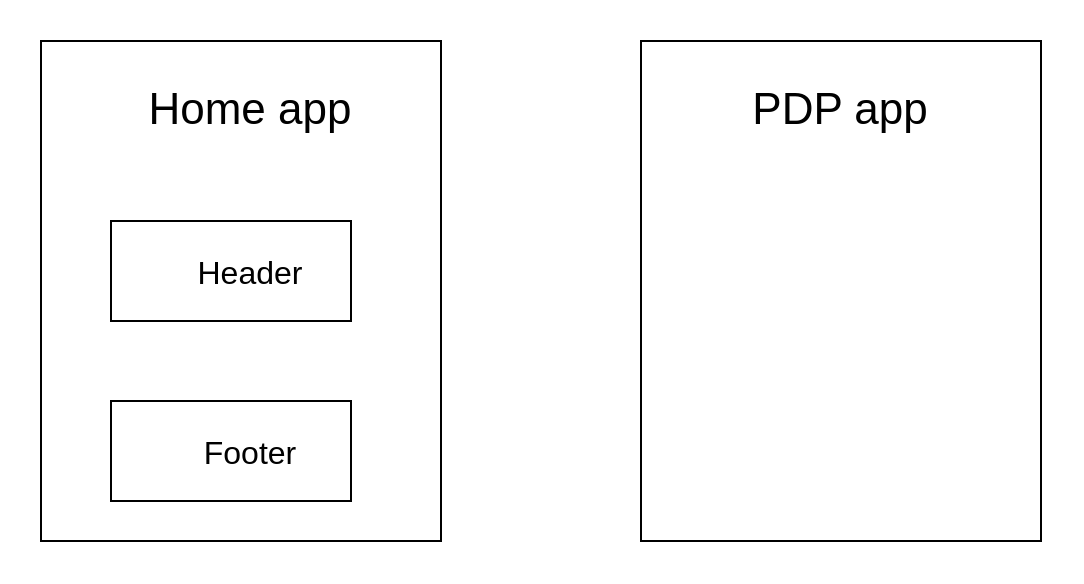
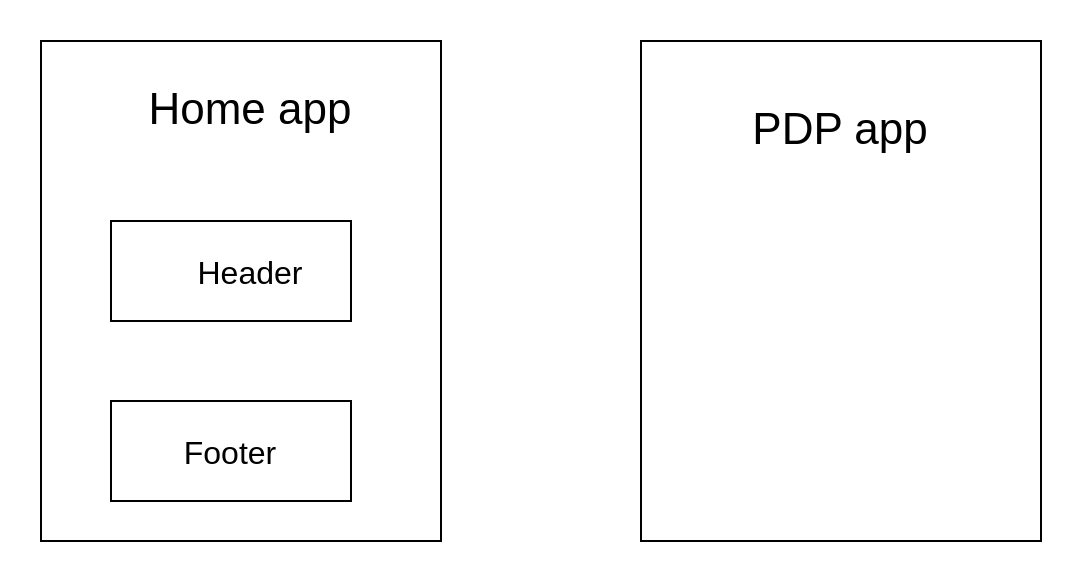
- <mxCell id="4" value="&lt;font style=&quot;font-size: 22px&quot;&gt;PDP app&lt;/font&gt;" style="text;html=1;strokeColor=none;fillColor=none;align=center;verticalAlign=middle;whiteSpace=wrap;rounded=0;" vertex="1" parent="1"><mxGeometry x="365" y="40" width="110" height="30" as="geometry" /></mxCell>
+ <mxCell id="4" value="&lt;font style=&quot;font-size: 22px&quot;&gt;PDP app&lt;/font&gt;" style="text;html=1;strokeColor=none;fillColor=none;align=center;verticalAlign=middle;whiteSpace=wrap;rounded=0;" vertex="1" parent="1"><mxGeometry x="365" y="50" width="110" height="30" as="geometry" /></mxCell>
- <mxCell id="9" value="&lt;span style=&quot;font-size: 16px&quot;&gt;Footer&lt;/span&gt;" style="text;html=1;strokeColor=none;fillColor=none;align=center;verticalAlign=middle;whiteSpace=wrap;rounded=0;fontSize=22;" vertex="1" parent="1"><mxGeometry x="95" y="210" width="60" height="30" as="geometry" /></mxCell>
+ <mxCell id="9" value="&lt;span style=&quot;font-size: 16px&quot;&gt;Footer&lt;/span&gt;" style="text;html=1;strokeColor=none;fillColor=none;align=center;verticalAlign=middle;whiteSpace=wrap;rounded=0;fontSize=22;" vertex="1" parent="1"><mxGeometry x="85" y="210" width="60" height="30" as="geometry" /></mxCell>
